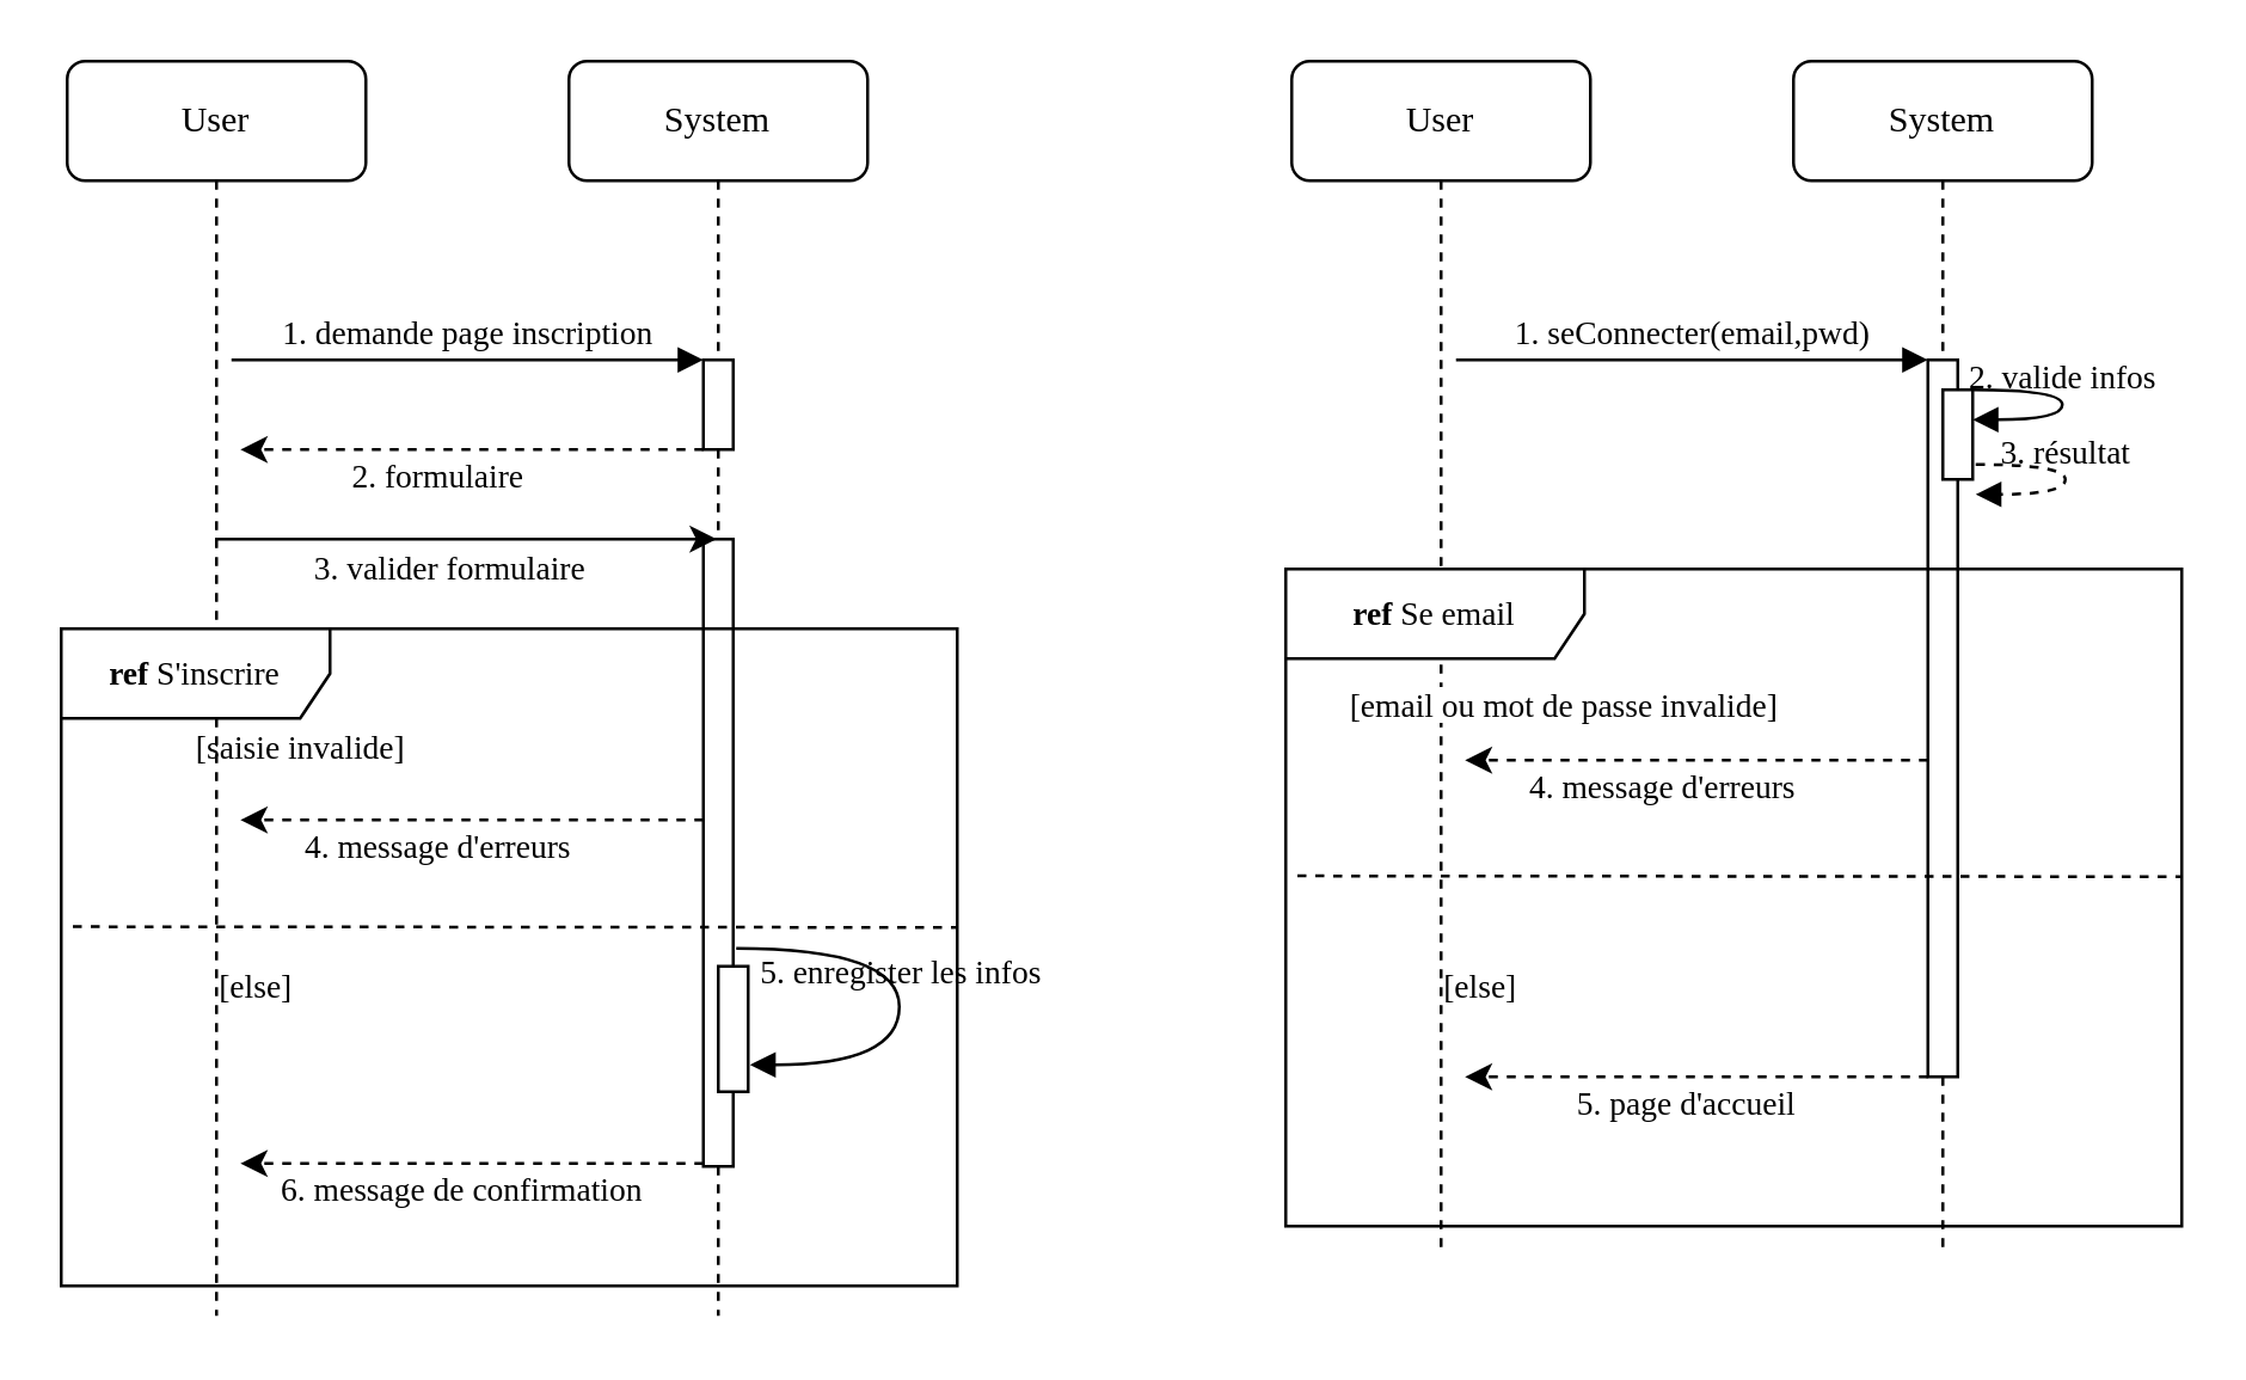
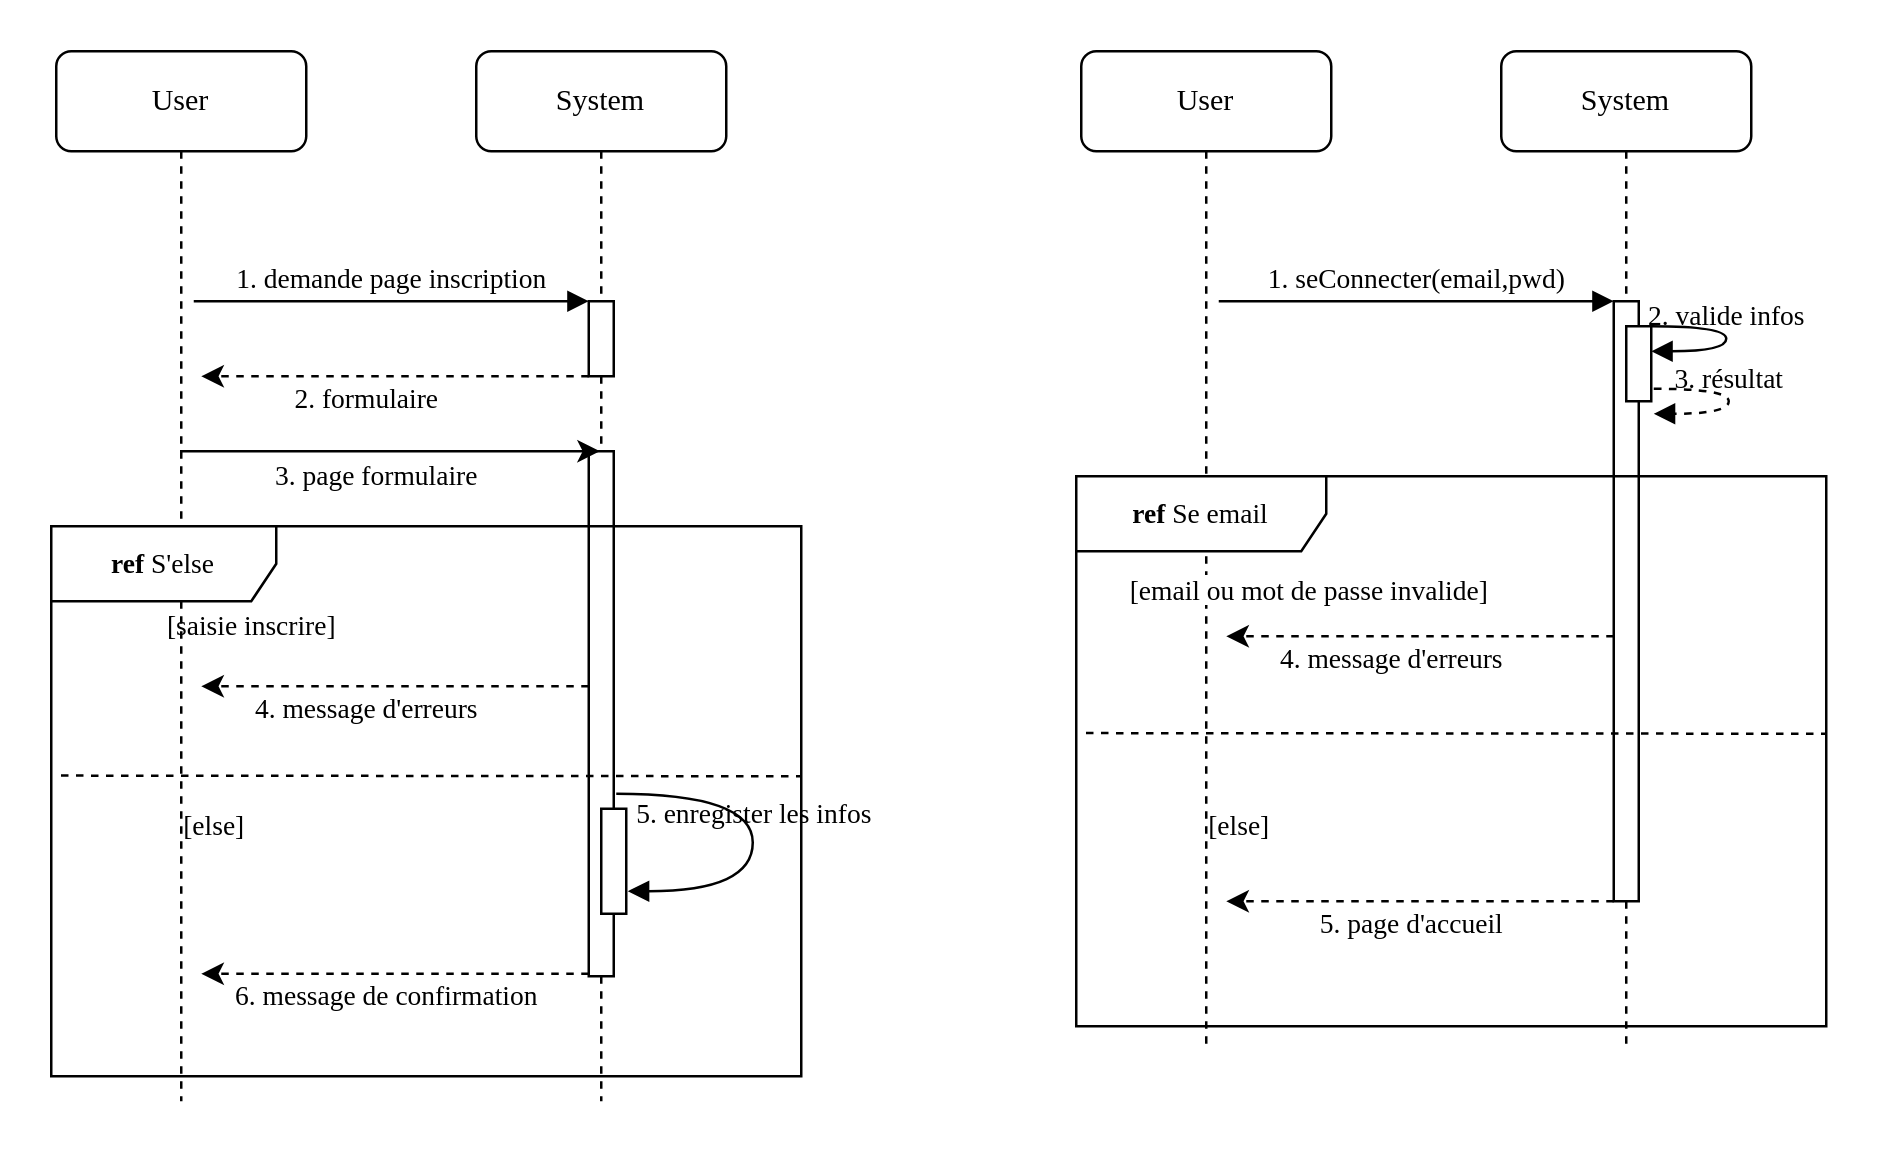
- <mxCell id="10" value="3. valider formulaire" style="text;html=1;align=center;verticalAlign=middle;resizable=0;points=[];autosize=1;strokeColor=none;fillColor=none;fontSize=11;fontFamily=Verdana;" vertex="1" parent="1"><mxGeometry x="85" y="180" width="130" height="20" as="geometry" /></mxCell>
+ <mxCell id="10" value="3. page formulaire" style="text;html=1;align=center;verticalAlign=middle;resizable=0;points=[];autosize=1;strokeColor=none;fillColor=none;fontSize=11;fontFamily=Verdana;" vertex="1" parent="1"><mxGeometry x="85" y="180" width="130" height="20" as="geometry" /></mxCell>
- <mxCell id="11" value="&lt;b&gt;ref &lt;/b&gt;S'inscrire" style="shape=umlFrame;whiteSpace=wrap;html=1;fontFamily=Verdana;fontSize=11;width=90;height=30;" vertex="1" parent="1"><mxGeometry x="20" y="210" width="300" height="220" as="geometry" /></mxCell>
+ <mxCell id="11" value="&lt;b&gt;ref &lt;/b&gt;S'else" style="shape=umlFrame;whiteSpace=wrap;html=1;fontFamily=Verdana;fontSize=11;width=90;height=30;" vertex="1" parent="1"><mxGeometry x="20" y="210" width="300" height="220" as="geometry" /></mxCell>
- <mxCell id="14" value="[saisie invalide]" style="text;html=1;align=center;verticalAlign=middle;resizable=0;points=[];autosize=1;strokeColor=none;fillColor=none;fontSize=11;fontFamily=Verdana;" vertex="1" parent="1"><mxGeometry x="50" y="240" width="100" height="20" as="geometry" /></mxCell>
+ <mxCell id="14" value="[saisie inscrire]" style="text;html=1;align=center;verticalAlign=middle;resizable=0;points=[];autosize=1;strokeColor=none;fillColor=none;fontSize=11;fontFamily=Verdana;" vertex="1" parent="1"><mxGeometry x="50" y="240" width="100" height="20" as="geometry" /></mxCell>
